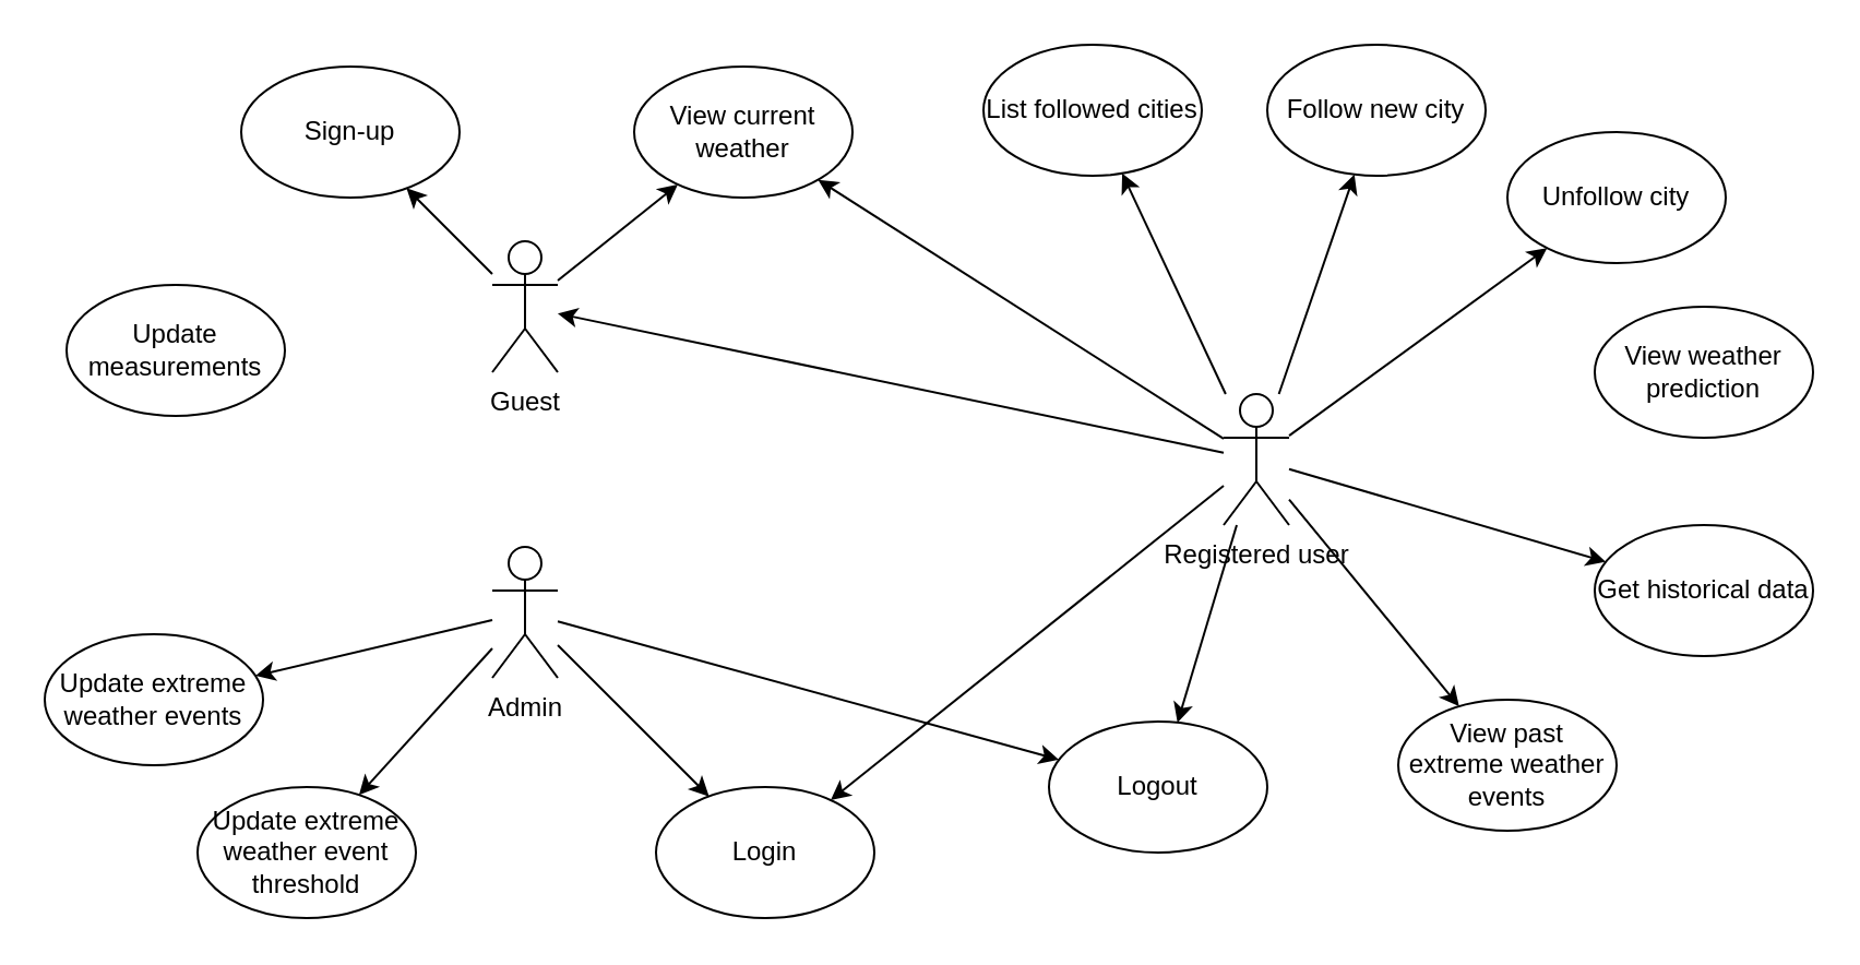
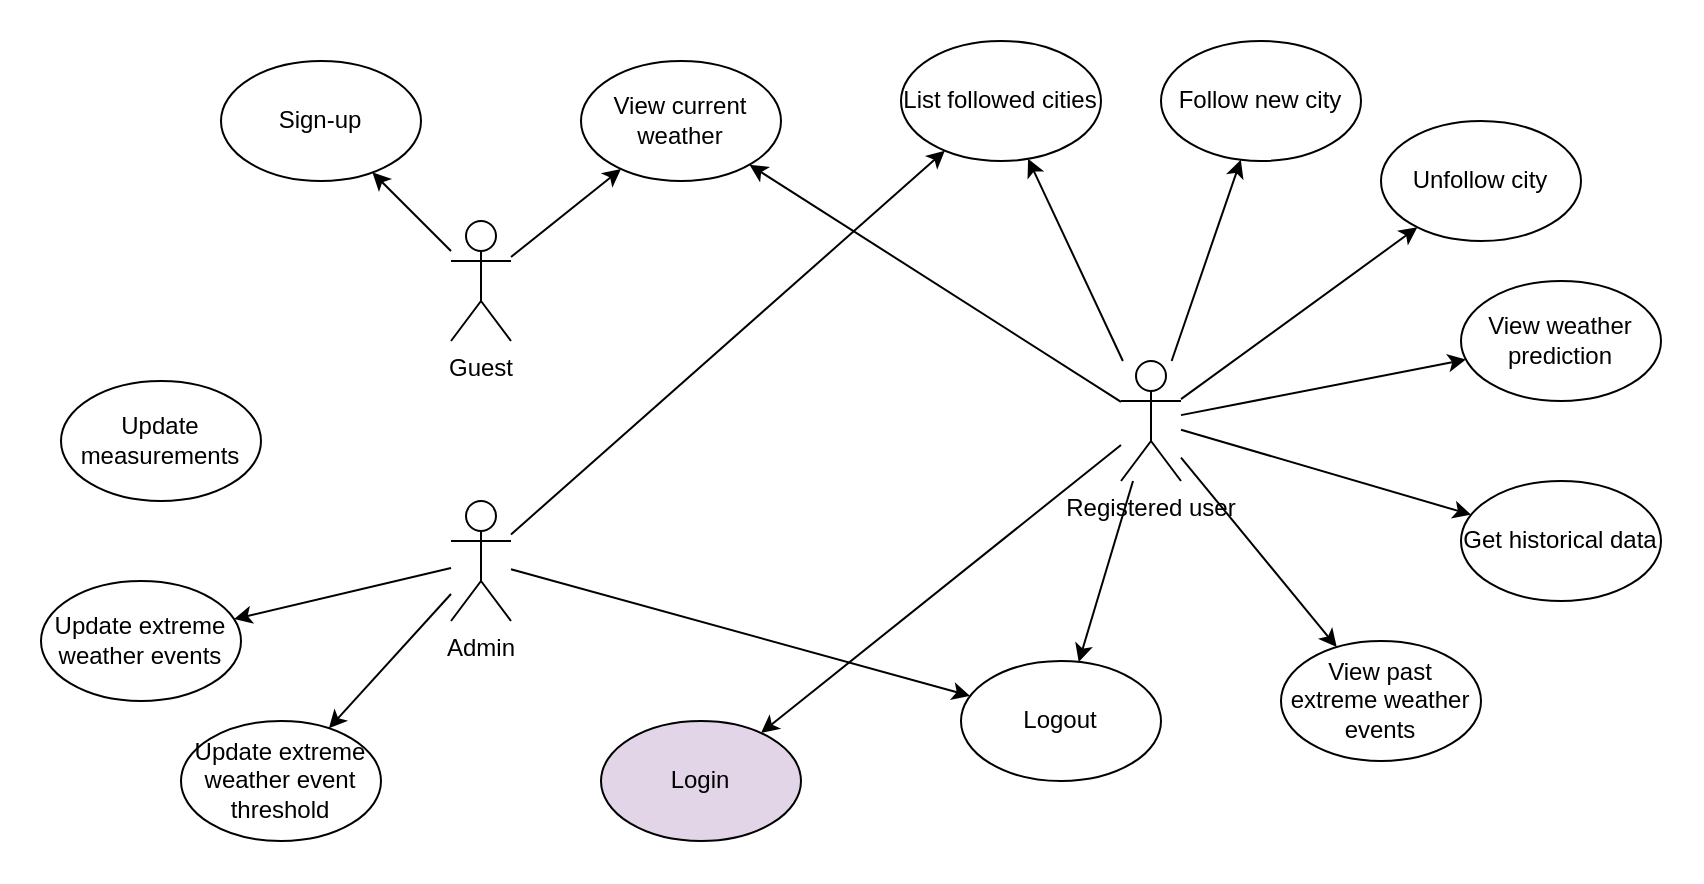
- <mxCell id="24" value="Update measurements" style="ellipse;whiteSpace=wrap;html=1;" vertex="1" parent="1"><mxGeometry x="30" y="130" width="100" height="60" as="geometry" /></mxCell>
+ <mxCell id="24" value="Update measurements" style="ellipse;whiteSpace=wrap;html=1;" vertex="1" parent="1"><mxGeometry x="30" y="190" width="100" height="60" as="geometry" /></mxCell>
- <mxCell id="14" value="" style="endArrow=classic;html=1;rounded=0;" edge="1" parent="1" source="4" target="2"><mxGeometry width="50" height="50" relative="1" as="geometry"><mxPoint x="571" y="190" as="sourcePoint" /><mxPoint x="523" y="89" as="targetPoint" /></mxGeometry></mxCell>
+ <mxCell id="14" value="" style="endArrow=classic;html=1;rounded=0;" edge="1" parent="1" source="4" target="10"><mxGeometry width="50" height="50" relative="1" as="geometry"><mxPoint x="571" y="190" as="sourcePoint" /><mxPoint x="523" y="89" as="targetPoint" /></mxGeometry></mxCell>
- <mxCell id="22" value="" style="endArrow=classic;html=1;rounded=0;" edge="1" parent="1" source="3" target="5"><mxGeometry width="50" height="50" relative="1" as="geometry"><mxPoint x="651" y="270" as="sourcePoint" /><mxPoint x="603" y="169" as="targetPoint" /></mxGeometry></mxCell>
+ <mxCell id="22" value="" style="endArrow=classic;html=1;rounded=0;" edge="1" parent="1" source="3" target="8"><mxGeometry width="50" height="50" relative="1" as="geometry"><mxPoint x="651" y="270" as="sourcePoint" /><mxPoint x="603" y="169" as="targetPoint" /></mxGeometry></mxCell>
- <mxCell id="5" value="Login" style="ellipse;whiteSpace=wrap;html=1;" vertex="1" parent="1"><mxGeometry x="300" y="360" width="100" height="60" as="geometry" /></mxCell>
+ <mxCell id="5" value="Login" style="ellipse;whiteSpace=wrap;html=1;fillColor=#e1d5e7;" vertex="1" parent="1"><mxGeometry x="300" y="360" width="100" height="60" as="geometry" /></mxCell>
